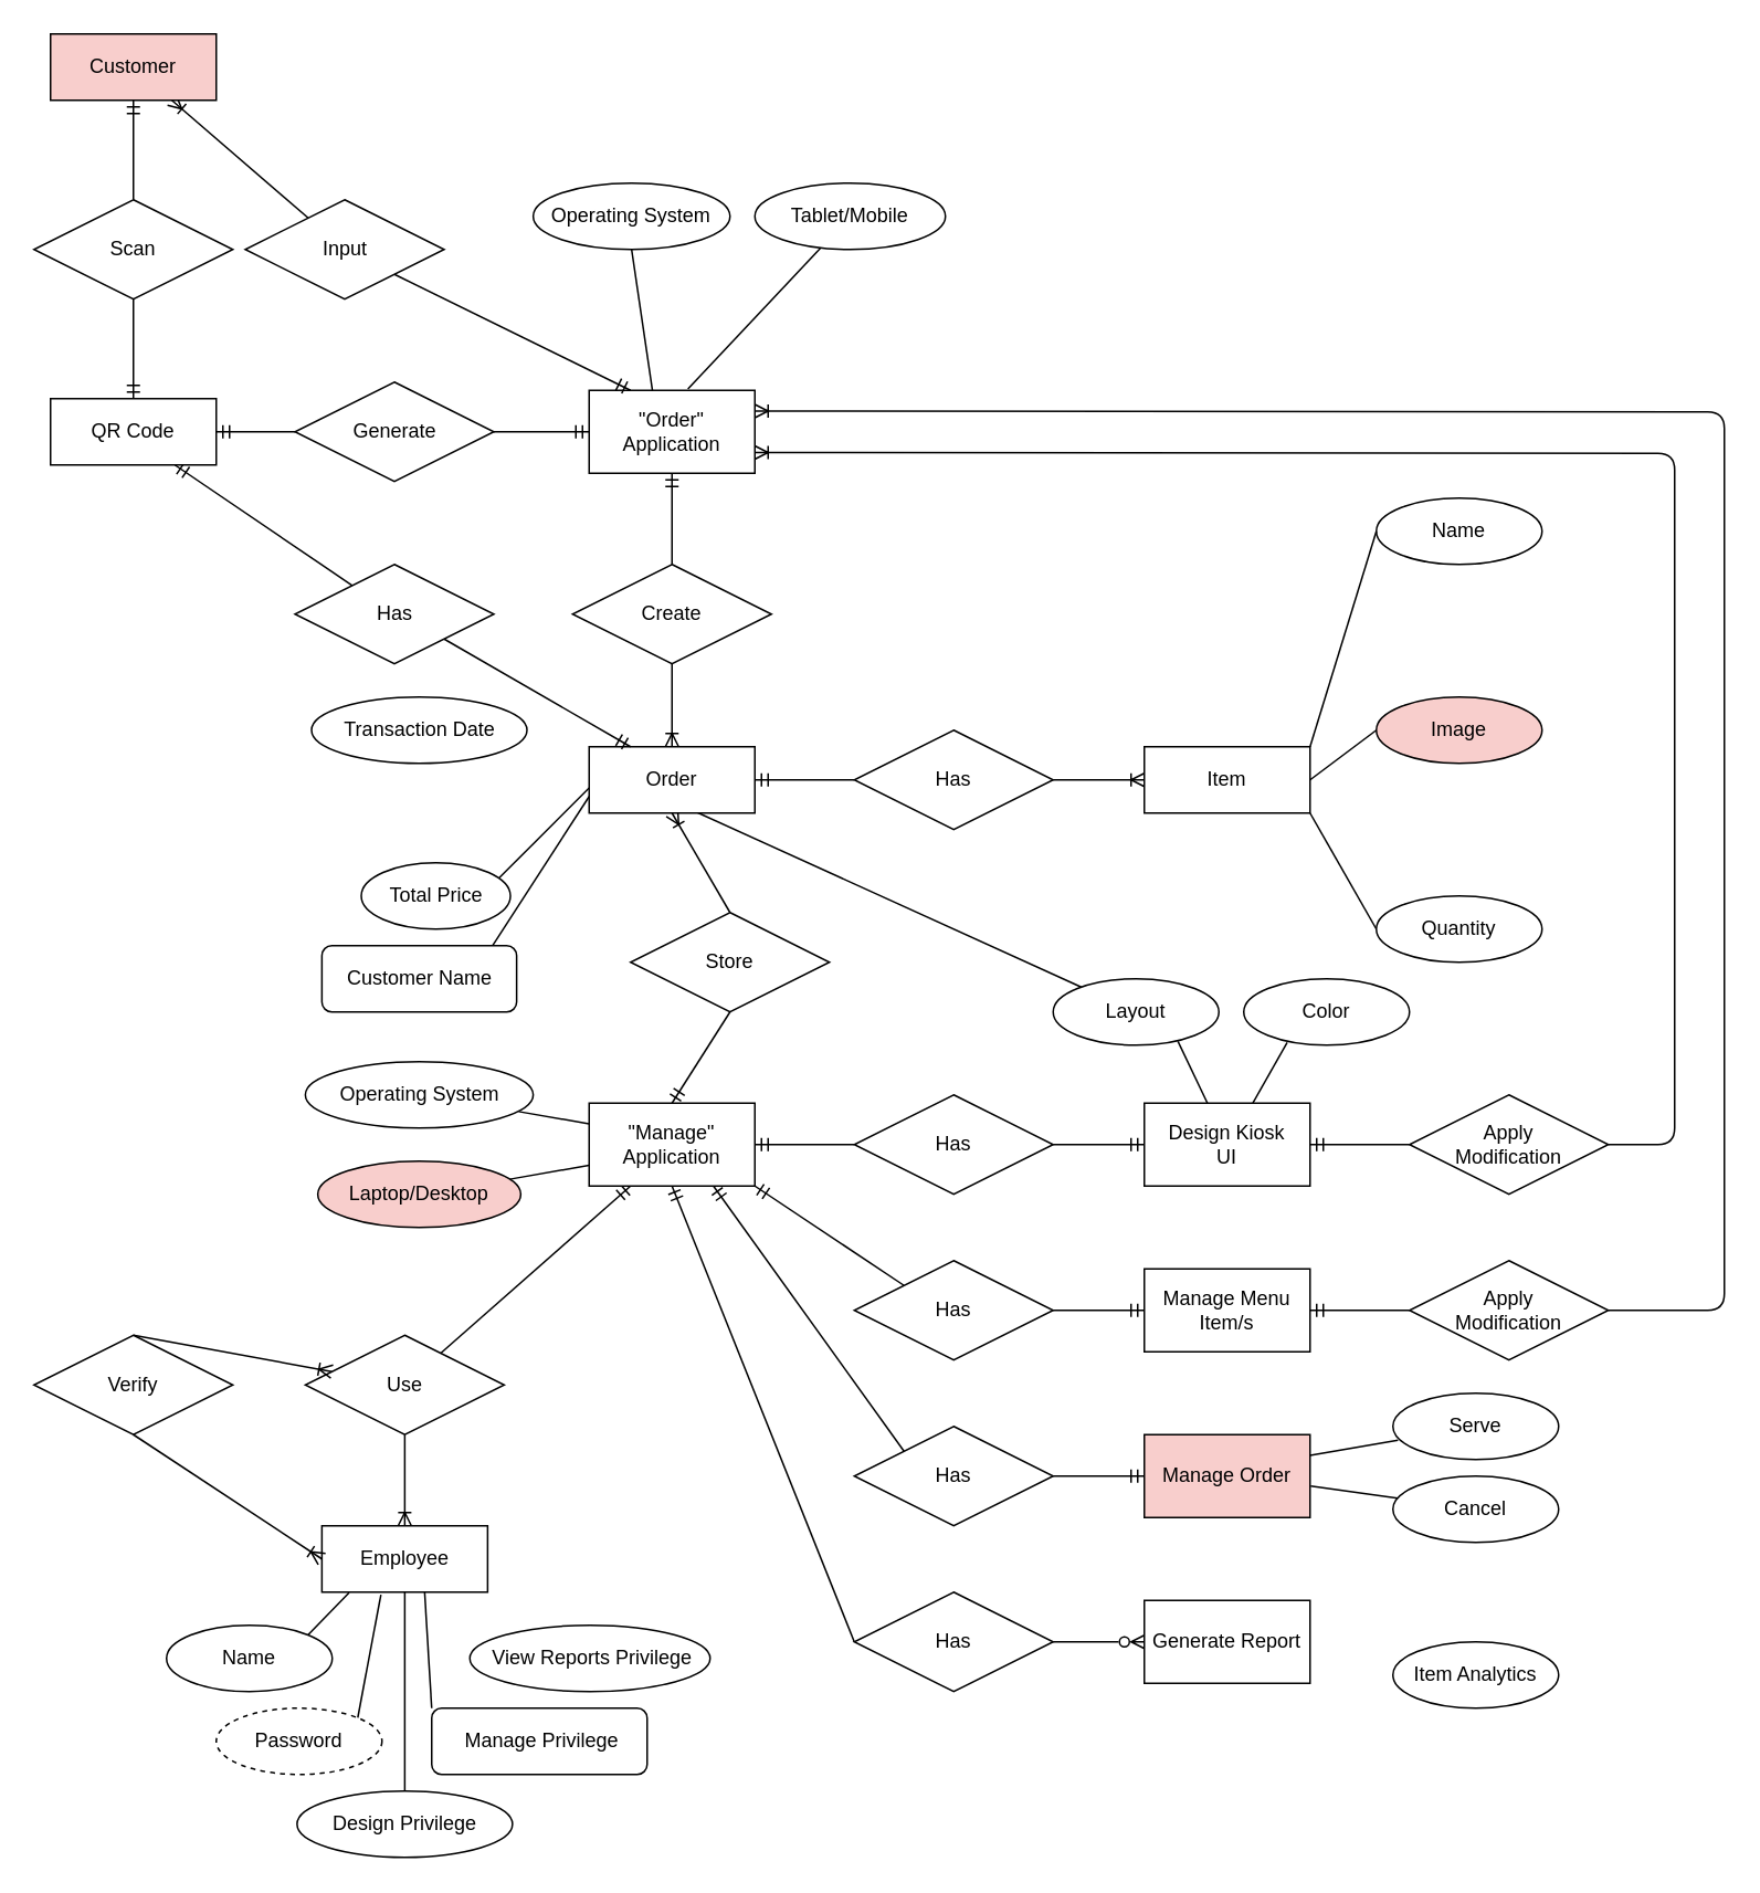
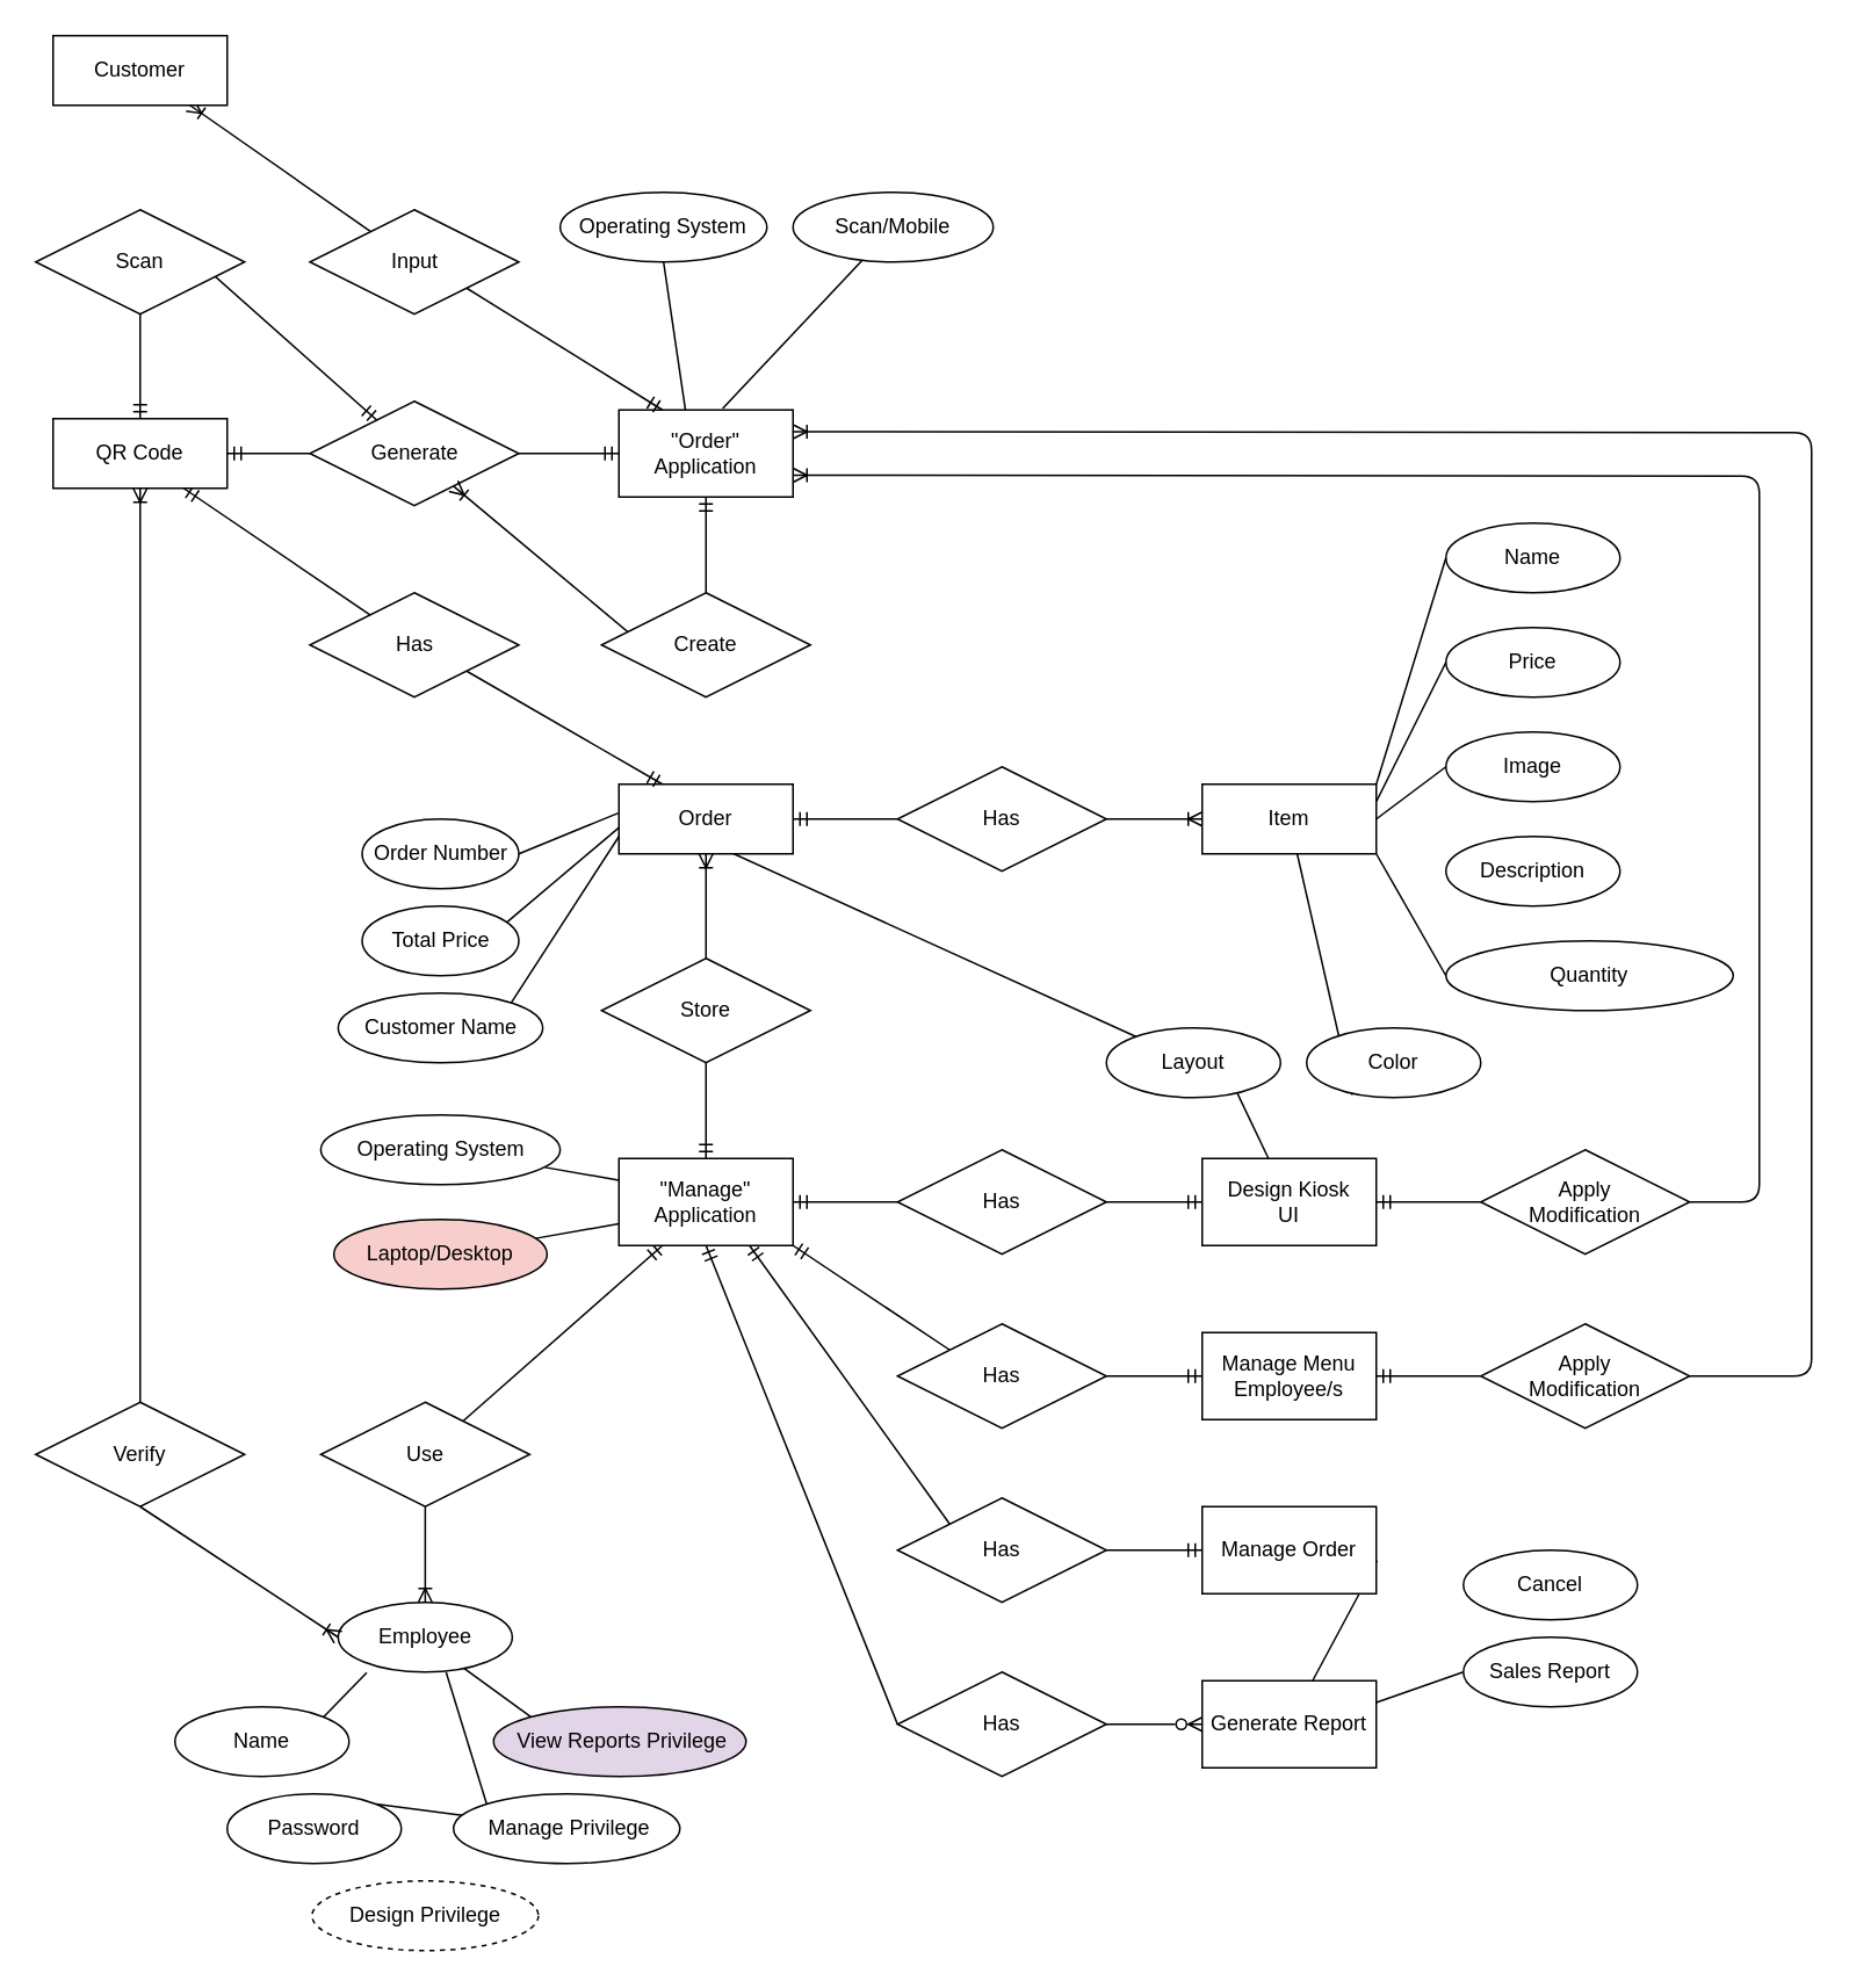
- <mxCell id="6" value="Customer" style="whiteSpace=wrap;html=1;align=center;fillColor=#f8cecc;" parent="1" vertex="1"><mxGeometry x="30" y="20" width="100" height="40" as="geometry" /></mxCell>
+ <mxCell id="6" value="Customer" style="whiteSpace=wrap;html=1;align=center;" parent="1" vertex="1"><mxGeometry x="30" y="20" width="100" height="40" as="geometry" /></mxCell>
- <mxCell id="57" style="edgeStyle=none;html=1;exitX=0.5;exitY=0;exitDx=0;exitDy=0;entryX=0.5;entryY=1;entryDx=0;entryDy=0;startArrow=none;startFill=0;endArrow=ERmandOne;endFill=0;" parent="1" source="58" target="6" edge="1"><mxGeometry relative="1" as="geometry" /></mxCell>
+ <mxCell id="57" style="edgeStyle=none;html=1;exitX=0.5;exitY=0;exitDx=0;exitDy=0;startArrow=none;startFill=0;endArrow=ERmandOne;endFill=0;" parent="1" source="58" target="55" edge="1"><mxGeometry relative="1" as="geometry" /></mxCell>
- <mxCell id="44" value="Tablet/Mobile" style="ellipse;whiteSpace=wrap;html=1;align=center;" parent="1" vertex="1"><mxGeometry x="455" y="110" width="115" height="40" as="geometry" /></mxCell>
+ <mxCell id="44" value="Scan/Mobile" style="ellipse;whiteSpace=wrap;html=1;align=center;" parent="1" vertex="1"><mxGeometry x="455" y="110" width="115" height="40" as="geometry" /></mxCell>
- <mxCell id="50" value="Input" style="shape=rhombus;perimeter=rhombusPerimeter;whiteSpace=wrap;html=1;align=center;" parent="1" vertex="1"><mxGeometry x="147.5" y="120" width="120" height="60" as="geometry" /></mxCell>
+ <mxCell id="50" value="Input" style="shape=rhombus;perimeter=rhombusPerimeter;whiteSpace=wrap;html=1;align=center;" parent="1" vertex="1"><mxGeometry x="177.5" y="120" width="120" height="60" as="geometry" /></mxCell>
+ <mxCell id="8" value="Price" style="ellipse;whiteSpace=wrap;html=1;align=center;" parent="1" vertex="1"><mxGeometry x="830" y="360" width="100" height="40" as="geometry" /></mxCell>
+ <mxCell id="36" value="" style="endArrow=none;html=1;rounded=0;exitX=1;exitY=0.25;exitDx=0;exitDy=0;entryX=0;entryY=0.5;entryDx=0;entryDy=0;" parent="1" source="4" target="8" edge="1"><mxGeometry relative="1" as="geometry"><mxPoint x="760" y="390" as="sourcePoint" /><mxPoint x="920" y="390" as="targetPoint" /></mxGeometry></mxCell>
- <mxCell id="59" style="edgeStyle=none;html=1;exitX=0.5;exitY=1;exitDx=0;exitDy=0;entryX=0.5;entryY=0;entryDx=0;entryDy=0;startArrow=none;startFill=0;endArrow=ERoneToMany;endFill=0;" parent="1" source="60" target="26" edge="1"><mxGeometry relative="1" as="geometry" /></mxCell>
+ <mxCell id="59" style="edgeStyle=none;html=1;exitX=0.5;exitY=1;exitDx=0;exitDy=0;startArrow=none;startFill=0;endArrow=ERoneToMany;endFill=0;" parent="1" source="60" target="55" edge="1"><mxGeometry relative="1" as="geometry" /></mxCell>
- <mxCell id="34" value="Transaction Date" style="ellipse;whiteSpace=wrap;html=1;align=center;" parent="1" vertex="1"><mxGeometry x="187.5" y="420" width="130" height="40" as="geometry" /></mxCell>
- <mxCell id="9" value="Image" style="ellipse;whiteSpace=wrap;html=1;align=center;fillColor=#f8cecc;" parent="1" vertex="1"><mxGeometry x="830" y="420" width="100" height="40" as="geometry" /></mxCell>
+ <mxCell id="9" value="Image" style="ellipse;whiteSpace=wrap;html=1;align=center;" parent="1" vertex="1"><mxGeometry x="830" y="420" width="100" height="40" as="geometry" /></mxCell>
+ <mxCell id="96" style="edgeStyle=none;rounded=1;html=1;exitX=1;exitY=0.5;exitDx=0;exitDy=0;entryX=-0.004;entryY=0.415;entryDx=0;entryDy=0;entryPerimeter=0;startArrow=none;startFill=0;endArrow=none;endFill=0;" parent="1" source="97" target="26" edge="1"><mxGeometry relative="1" as="geometry" /></mxCell>
+ <mxCell id="97" value="Order Number" style="ellipse;whiteSpace=wrap;html=1;align=center;" parent="1" vertex="1"><mxGeometry x="207.5" y="470" width="90" height="40" as="geometry" /></mxCell>
+ <mxCell id="10" value="Description" style="ellipse;whiteSpace=wrap;html=1;align=center;" parent="1" vertex="1"><mxGeometry x="830" y="480" width="100" height="40" as="geometry" /></mxCell>
- <mxCell id="39" value="Total Price" style="ellipse;whiteSpace=wrap;html=1;align=center;" parent="1" vertex="1"><mxGeometry x="217.5" y="520" width="90" height="40" as="geometry" /></mxCell>
+ <mxCell id="39" value="Total Price" style="ellipse;whiteSpace=wrap;html=1;align=center;" parent="1" vertex="1"><mxGeometry x="207.5" y="520" width="90" height="40" as="geometry" /></mxCell>
- <mxCell id="38" value="Quantity" style="ellipse;whiteSpace=wrap;html=1;align=center;" parent="1" vertex="1"><mxGeometry x="830" y="540" width="100" height="40" as="geometry" /></mxCell>
+ <mxCell id="38" value="Quantity" style="ellipse;whiteSpace=wrap;html=1;align=center;" parent="1" vertex="1"><mxGeometry x="830" y="540" width="165" height="40" as="geometry" /></mxCell>
- <mxCell id="63" value="Store" style="shape=rhombus;perimeter=rhombusPerimeter;whiteSpace=wrap;html=1;align=center;" parent="1" vertex="1"><mxGeometry x="380" y="550" width="120" height="60" as="geometry" /></mxCell>
+ <mxCell id="63" value="Store" style="shape=rhombus;perimeter=rhombusPerimeter;whiteSpace=wrap;html=1;align=center;" parent="1" vertex="1"><mxGeometry x="345" y="550" width="120" height="60" as="geometry" /></mxCell>
- <mxCell id="40" value="Customer Name" style="whiteSpace=wrap;html=1;align=center;rounded=1;" parent="1" vertex="1"><mxGeometry x="193.75" y="570" width="117.5" height="40" as="geometry" /></mxCell>
+ <mxCell id="40" value="Customer Name" style="ellipse;whiteSpace=wrap;html=1;align=center;" parent="1" vertex="1"><mxGeometry x="193.75" y="570" width="117.5" height="40" as="geometry" /></mxCell>
- <mxCell id="99" style="edgeStyle=none;html=1;exitX=0.262;exitY=0.962;exitDx=0;exitDy=0;entryX=0.655;entryY=-0.003;entryDx=0;entryDy=0;endArrow=none;endFill=0;exitPerimeter=0;entryPerimeter=0;" parent="1" source="100" target="67" edge="1"><mxGeometry relative="1" as="geometry" /></mxCell>
+ <mxCell id="99" style="edgeStyle=none;html=1;exitX=0.262;exitY=0.962;exitDx=0;exitDy=0;endArrow=none;endFill=0;exitPerimeter=0;" parent="1" source="100" target="4" edge="1"><mxGeometry relative="1" as="geometry" /></mxCell>
- <mxCell id="73" value="Manage Menu&lt;br&gt;Item/s" style="whiteSpace=wrap;html=1;align=center;" parent="1" vertex="1"><mxGeometry x="690" y="765" width="100" height="50" as="geometry" /></mxCell>
+ <mxCell id="73" value="Manage Menu&lt;br&gt;Employee/s" style="whiteSpace=wrap;html=1;align=center;" parent="1" vertex="1"><mxGeometry x="690" y="765" width="100" height="50" as="geometry" /></mxCell>
- <mxCell id="102" style="edgeStyle=none;html=1;exitX=0.5;exitY=0;exitDx=0;exitDy=0;endArrow=ERoneToMany;endFill=0;" parent="1" source="103" target="95" edge="1"><mxGeometry relative="1" as="geometry" /></mxCell>
+ <mxCell id="102" style="edgeStyle=none;html=1;exitX=0.5;exitY=0;exitDx=0;exitDy=0;entryX=0.5;entryY=1;entryDx=0;entryDy=0;endArrow=ERoneToMany;endFill=0;" parent="1" source="103" target="52" edge="1"><mxGeometry relative="1" as="geometry" /></mxCell>
- <mxCell id="84" value="Serve" style="ellipse;whiteSpace=wrap;html=1;align=center;" parent="1" vertex="1"><mxGeometry x="840" y="840" width="100" height="40" as="geometry" /></mxCell>
- <mxCell id="78" style="edgeStyle=none;rounded=1;html=1;exitX=1;exitY=0.25;exitDx=0;exitDy=0;entryX=0.031;entryY=0.708;entryDx=0;entryDy=0;startArrow=none;startFill=0;endArrow=none;endFill=0;entryPerimeter=0;" parent="1" source="80" target="84" edge="1"><mxGeometry relative="1" as="geometry" /></mxCell>
- <mxCell id="80" value="Manage&amp;nbsp;Order" style="whiteSpace=wrap;html=1;align=center;fillColor=#f8cecc;" parent="1" vertex="1"><mxGeometry x="690" y="865" width="100" height="50" as="geometry" /></mxCell>
+ <mxCell id="80" value="Manage&amp;nbsp;Order" style="whiteSpace=wrap;html=1;align=center;" parent="1" vertex="1"><mxGeometry x="690" y="865" width="100" height="50" as="geometry" /></mxCell>
- <mxCell id="79" style="edgeStyle=none;rounded=1;html=1;exitX=1.004;exitY=0.62;exitDx=0;exitDy=0;startArrow=none;startFill=0;endArrow=none;endFill=0;exitPerimeter=0;" parent="1" source="80" target="85" edge="1"><mxGeometry relative="1" as="geometry" /></mxCell>
+ <mxCell id="79" style="edgeStyle=none;rounded=1;html=1;exitX=1.004;exitY=0.62;exitDx=0;exitDy=0;startArrow=none;startFill=0;endArrow=none;endFill=0;exitPerimeter=0;" parent="1" source="80" target="82" edge="1"><mxGeometry relative="1" as="geometry" /></mxCell>
- <mxCell id="7" value="Employee" style="whiteSpace=wrap;html=1;align=center;" parent="1" vertex="1"><mxGeometry x="193.75" y="920" width="100" height="40" as="geometry" /></mxCell>
+ <mxCell id="7" value="Employee" style="ellipse;whiteSpace=wrap;html=1;align=center;" parent="1" vertex="1"><mxGeometry x="193.75" y="920" width="100" height="40" as="geometry" /></mxCell>
+ <mxCell id="88" value="Sales Report" style="ellipse;whiteSpace=wrap;html=1;align=center;" parent="1" vertex="1"><mxGeometry x="840" y="940" width="100" height="40" as="geometry" /></mxCell>
+ <mxCell id="81" style="edgeStyle=none;rounded=1;html=1;exitX=1;exitY=0.25;exitDx=0;exitDy=0;entryX=0;entryY=0.5;entryDx=0;entryDy=0;startArrow=none;startFill=0;endArrow=none;endFill=0;" parent="1" source="82" target="88" edge="1"><mxGeometry relative="1" as="geometry" /></mxCell>
+ <mxCell id="19" style="edgeStyle=none;rounded=1;html=1;exitX=0;exitY=0;exitDx=0;exitDy=0;entryX=0.75;entryY=1;entryDx=0;entryDy=0;startArrow=none;startFill=0;endArrow=none;endFill=0;" parent="1" source="20" target="7" edge="1"><mxGeometry relative="1" as="geometry" /></mxCell>
- <mxCell id="13" style="edgeStyle=none;rounded=1;html=1;exitX=1;exitY=0;exitDx=0;exitDy=0;entryX=0.356;entryY=1.04;entryDx=0;entryDy=0;startArrow=none;startFill=0;endArrow=none;endFill=0;entryPerimeter=0;" parent="1" source="14" target="7" edge="1"><mxGeometry relative="1" as="geometry" /></mxCell>
+ <mxCell id="13" style="edgeStyle=none;rounded=1;html=1;exitX=1;exitY=0;exitDx=0;exitDy=0;startArrow=none;startFill=0;endArrow=none;endFill=0;" parent="1" source="14" target="18" edge="1"><mxGeometry relative="1" as="geometry" /></mxCell>
- <mxCell id="20" value="&amp;nbsp;View Reports Privilege" style="ellipse;whiteSpace=wrap;html=1;align=center;" parent="1" vertex="1"><mxGeometry x="283" y="980" width="145" height="40" as="geometry" /></mxCell>
+ <mxCell id="20" value="&amp;nbsp;View Reports Privilege" style="ellipse;whiteSpace=wrap;html=1;align=center;fillColor=#e1d5e7;" parent="1" vertex="1"><mxGeometry x="283" y="980" width="145" height="40" as="geometry" /></mxCell>
- <mxCell id="89" value="Item Analytics" style="ellipse;whiteSpace=wrap;html=1;align=center;" parent="1" vertex="1"><mxGeometry x="840" y="990" width="100" height="40" as="geometry" /></mxCell>
- <mxCell id="15" style="edgeStyle=none;rounded=1;html=1;exitX=0.5;exitY=0;exitDx=0;exitDy=0;startArrow=none;startFill=0;endArrow=none;endFill=0;" parent="1" source="16" target="7" edge="1"><mxGeometry relative="1" as="geometry" /></mxCell>
- <mxCell id="14" value="Password" style="ellipse;whiteSpace=wrap;html=1;align=center;dashed=1;" parent="1" vertex="1"><mxGeometry x="130" y="1030" width="100" height="40" as="geometry" /></mxCell>
+ <mxCell id="14" value="Password" style="ellipse;whiteSpace=wrap;html=1;align=center;" parent="1" vertex="1"><mxGeometry x="130" y="1030" width="100" height="40" as="geometry" /></mxCell>
- <mxCell id="18" value="&amp;nbsp;Manage Privilege" style="whiteSpace=wrap;html=1;align=center;rounded=1;" parent="1" vertex="1"><mxGeometry x="260" y="1030" width="130" height="40" as="geometry" /></mxCell>
+ <mxCell id="18" value="&amp;nbsp;Manage Privilege" style="ellipse;whiteSpace=wrap;html=1;align=center;" parent="1" vertex="1"><mxGeometry x="260" y="1030" width="130" height="40" as="geometry" /></mxCell>
- <mxCell id="16" value="Design Privilege" style="ellipse;whiteSpace=wrap;html=1;align=center;" parent="1" vertex="1"><mxGeometry x="178.75" y="1080" width="130" height="40" as="geometry" /></mxCell>
+ <mxCell id="16" value="Design Privilege" style="ellipse;whiteSpace=wrap;html=1;align=center;dashed=1;" parent="1" vertex="1"><mxGeometry x="178.75" y="1080" width="130" height="40" as="geometry" /></mxCell>
